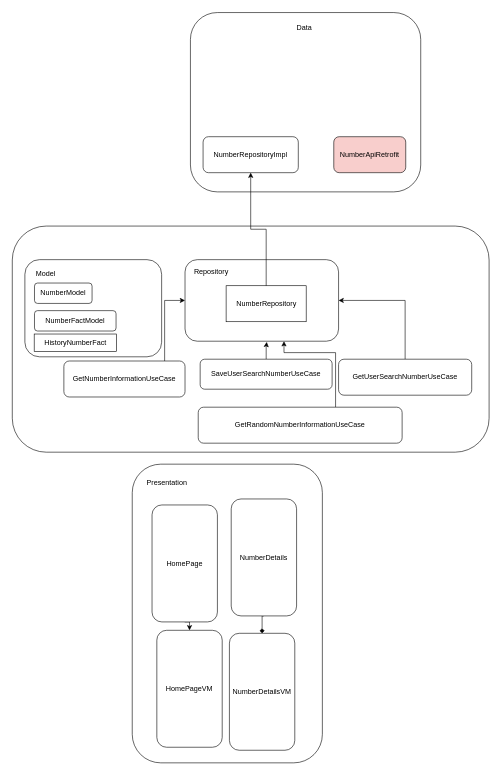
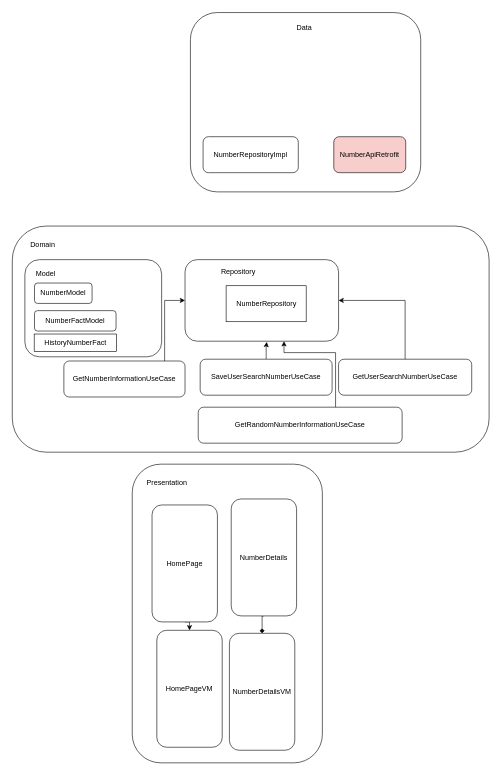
- <mxCell id="30" style="edgeStyle=orthogonalEdgeStyle;rounded=0;orthogonalLoop=1;jettySize=auto;html=1;" edge="1" parent="1" source="24" target="29"><mxGeometry relative="1" as="geometry" /></mxCell>
+ <mxCell id="11" value="Domain&lt;br&gt;" style="text;html=1;strokeColor=none;fillColor=none;align=center;verticalAlign=middle;whiteSpace=wrap;rounded=0;" vertex="1" parent="1"><mxGeometry x="41" y="393" width="60" height="30" as="geometry" /></mxCell>
- <mxCell id="23" value="Repository" style="text;html=1;strokeColor=none;fillColor=none;align=center;verticalAlign=middle;whiteSpace=wrap;rounded=0;" vertex="1" parent="1"><mxGeometry x="322" y="438" width="60" height="30" as="geometry" /></mxCell>
+ <mxCell id="23" value="Repository" style="text;html=1;strokeColor=none;fillColor=none;align=center;verticalAlign=middle;whiteSpace=wrap;rounded=0;" vertex="1" parent="1"><mxGeometry x="367" y="438" width="60" height="30" as="geometry" /></mxCell>
- <mxCell id="15" value="SaveUserSearchNumberUseCase" style="rounded=1;whiteSpace=wrap;html=1;" vertex="1" parent="1"><mxGeometry x="333.25" y="598" width="220" height="50" as="geometry" /></mxCell>
+ <mxCell id="15" value="SaveUserSearchNumberUseCase" style="rounded=1;whiteSpace=wrap;html=1;" vertex="1" parent="1"><mxGeometry x="333.25" y="598" width="220" height="60" as="geometry" /></mxCell>
